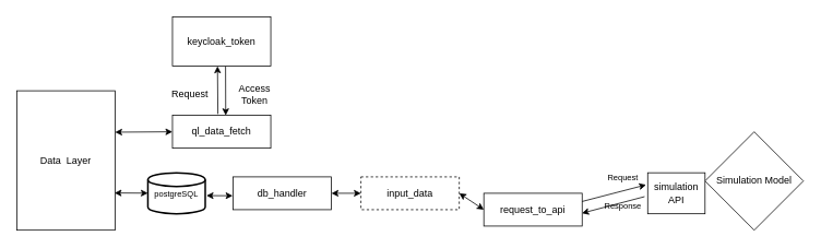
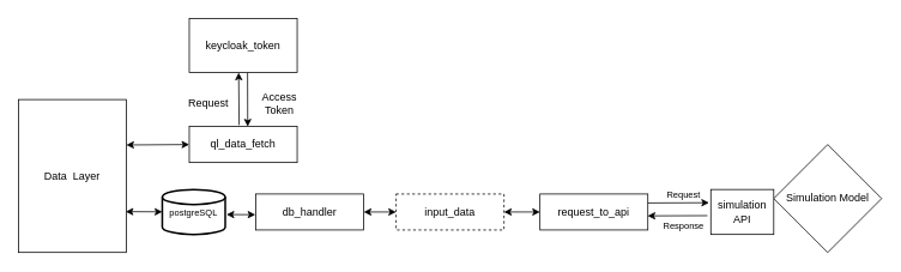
- <mxCell id="16" value="request_to_api" style="rounded=0;whiteSpace=wrap;html=1;" parent="1" vertex="1"><mxGeometry x="590" y="235" width="120" height="40" as="geometry" /></mxCell>
+ <mxCell id="16" value="request_to_api" style="rounded=0;whiteSpace=wrap;html=1;" parent="1" vertex="1"><mxGeometry x="600" y="215" width="120" height="40" as="geometry" /></mxCell>
